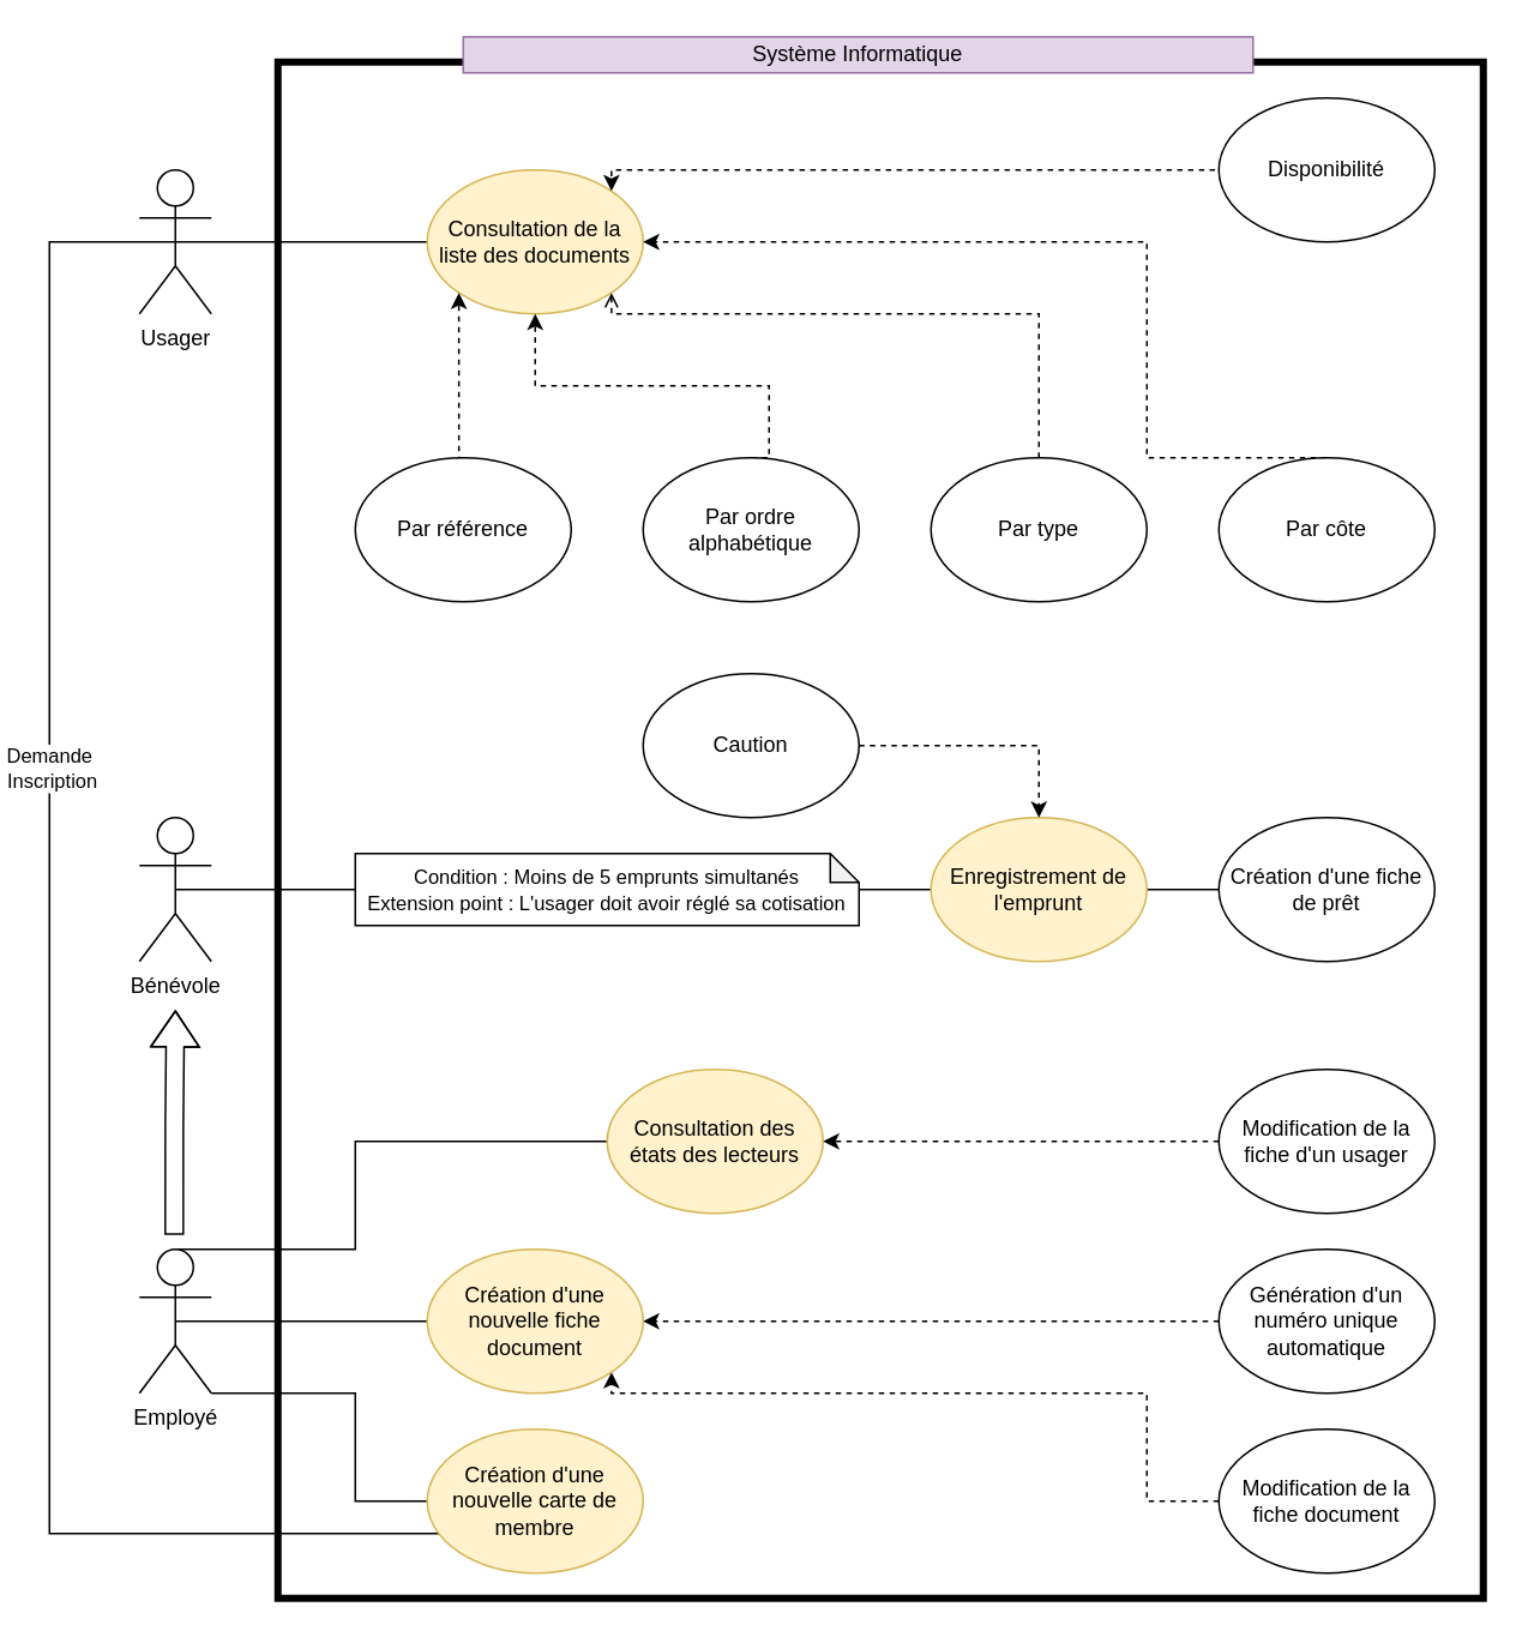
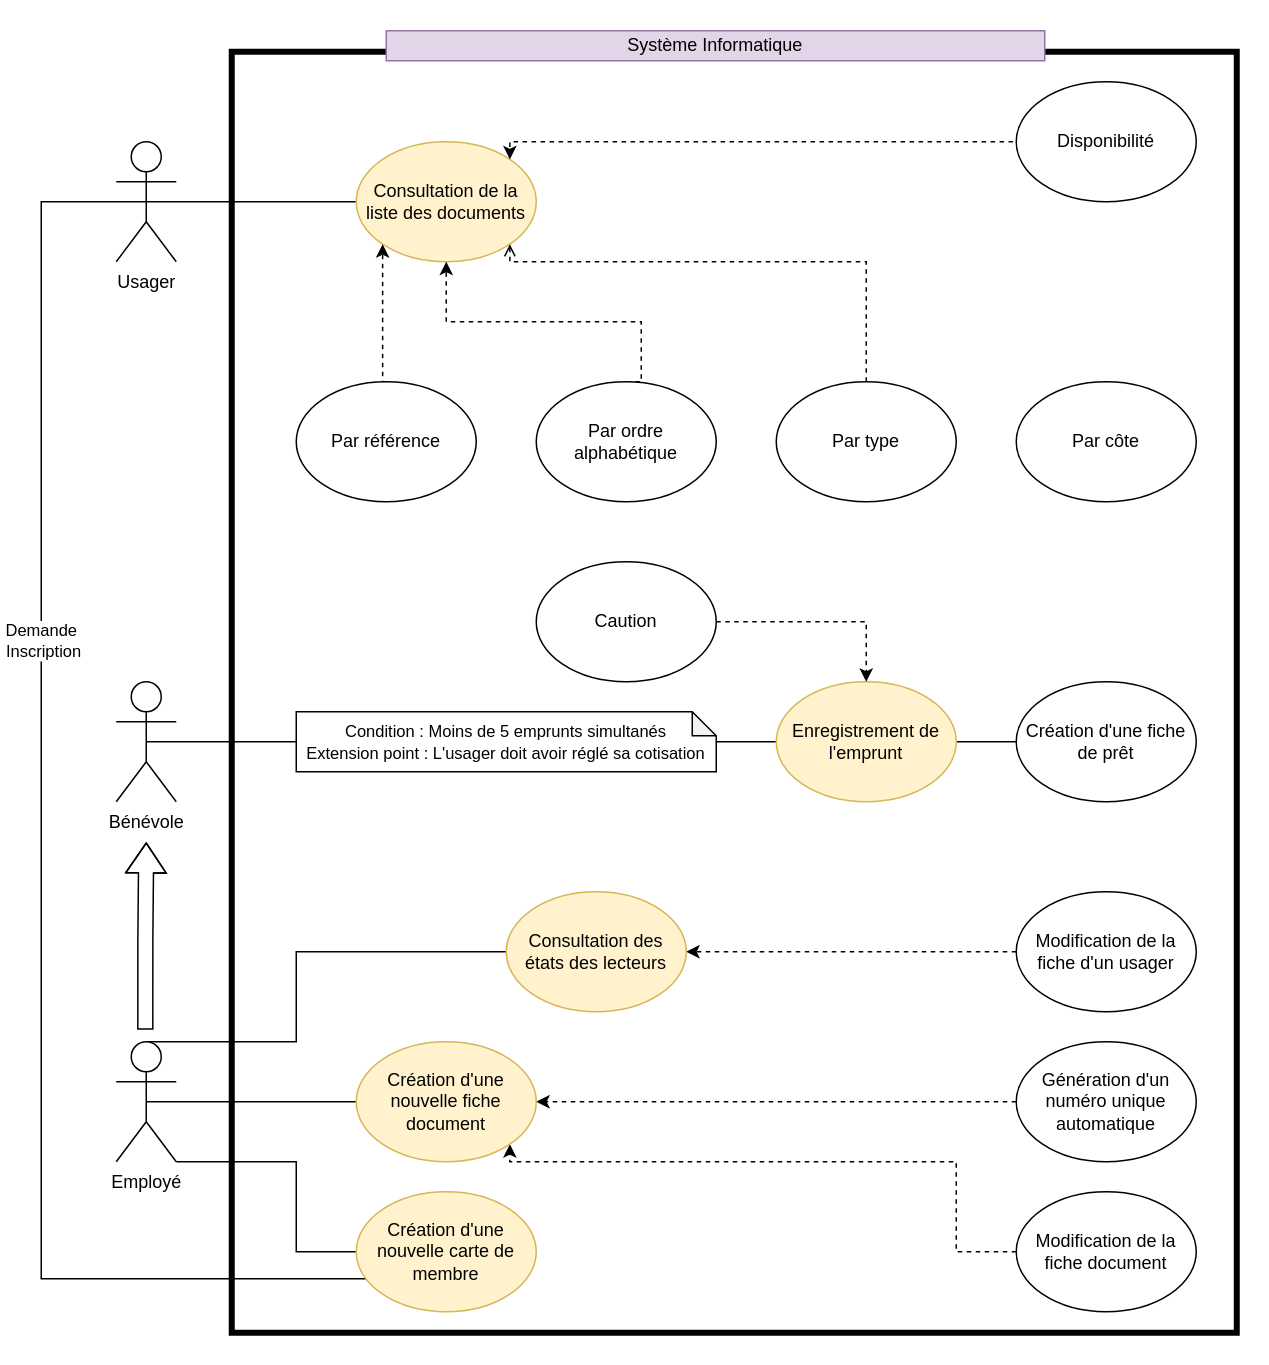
- <mxCell id="39" style="edgeStyle=orthogonalEdgeStyle;rounded=0;orthogonalLoop=1;jettySize=auto;html=1;exitX=0.5;exitY=0;exitDx=0;exitDy=0;entryX=1;entryY=0.5;entryDx=0;entryDy=0;dashed=1;" edge="1" parent="1" source="40" target="18"><mxGeometry relative="1" as="geometry"><Array as="points"><mxPoint x="630" y="254" /><mxPoint x="630" y="134" /></Array></mxGeometry></mxCell>
